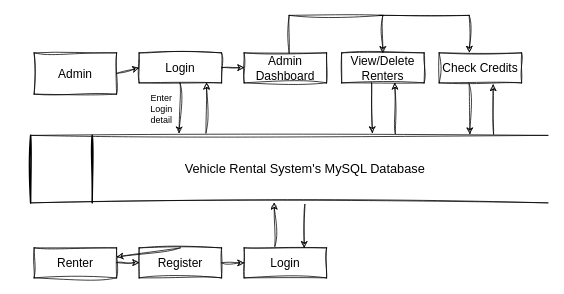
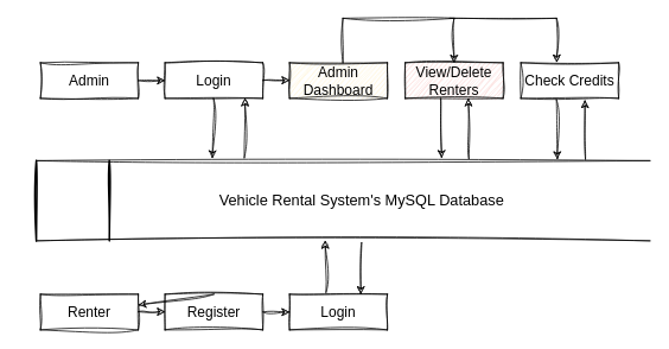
- <mxCell id="12" value="&lt;font style=&quot;font-size: 16px;&quot;&gt;Admin Dashboard&lt;/font&gt;" style="rounded=0;whiteSpace=wrap;html=1;sketch=1;curveFitting=1;jiggle=2;" vertex="1" parent="1"><mxGeometry x="325" y="70" width="110" height="40" as="geometry" /></mxCell>
+ <mxCell id="12" value="&lt;font style=&quot;font-size: 16px;&quot;&gt;Admin Dashboard&lt;/font&gt;" style="rounded=0;whiteSpace=wrap;html=1;sketch=1;curveFitting=1;jiggle=2;fillColor=#fff2cc;" vertex="1" parent="1"><mxGeometry x="325" y="70" width="110" height="40" as="geometry" /></mxCell>
- <mxCell id="14" value="&lt;font style=&quot;font-size: 16px;&quot;&gt;View/Delete Renters&lt;/font&gt;" style="rounded=0;whiteSpace=wrap;html=1;sketch=1;curveFitting=1;jiggle=2;" vertex="1" parent="1"><mxGeometry x="455" y="70" width="110" height="40" as="geometry" /></mxCell>
+ <mxCell id="14" value="&lt;font style=&quot;font-size: 16px;&quot;&gt;View/Delete Renters&lt;/font&gt;" style="rounded=0;whiteSpace=wrap;html=1;sketch=1;curveFitting=1;jiggle=2;fillColor=#f8cecc;" vertex="1" parent="1"><mxGeometry x="455" y="70" width="110" height="40" as="geometry" /></mxCell>
- <mxCell id="6" value="&lt;font style=&quot;font-size: 16px;&quot;&gt;Admin&lt;/font&gt;" style="rounded=0;whiteSpace=wrap;html=1;sketch=1;curveFitting=1;jiggle=2;" vertex="1" parent="1"><mxGeometry x="45" y="70" width="110" height="55" as="geometry" /></mxCell>
+ <mxCell id="6" value="&lt;font style=&quot;font-size: 16px;&quot;&gt;Admin&lt;/font&gt;" style="rounded=0;whiteSpace=wrap;html=1;sketch=1;curveFitting=1;jiggle=2;" vertex="1" parent="1"><mxGeometry x="45" y="70" width="110" height="40" as="geometry" /></mxCell>
- <mxCell id="11" value="Enter Login detail" style="text;html=1;strokeColor=none;fillColor=none;align=center;verticalAlign=middle;whiteSpace=wrap;rounded=0;sketch=1;curveFitting=1;jiggle=2;" vertex="1" parent="1"><mxGeometry x="185" y="130" width="60" height="30" as="geometry" /></mxCell>
